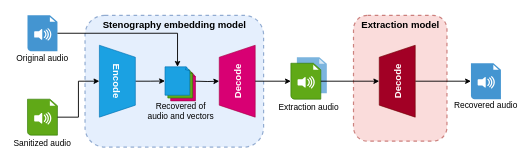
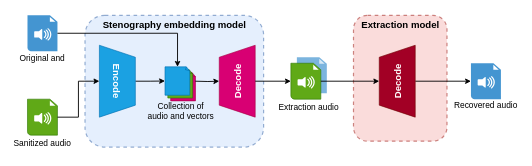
- <mxCell id="9" value="&lt;font style=&quot;font-size: 14px;&quot;&gt;Original audio&lt;/font&gt;" style="text;html=1;strokeColor=none;fillColor=none;align=center;verticalAlign=middle;whiteSpace=wrap;rounded=0;" parent="7" vertex="1"><mxGeometry y="57" width="90" height="30" as="geometry" /></mxCell>
+ <mxCell id="9" value="&lt;font style=&quot;font-size: 14px;&quot;&gt;Original and&lt;/font&gt;" style="text;html=1;strokeColor=none;fillColor=none;align=center;verticalAlign=middle;whiteSpace=wrap;rounded=0;" parent="7" vertex="1"><mxGeometry y="57" width="90" height="30" as="geometry" /></mxCell>
- <mxCell id="19" value="&lt;font style=&quot;font-size: 14px;&quot;&gt;Recovered of &lt;br&gt;audio and vectors&lt;/font&gt;" style="text;html=1;strokeColor=none;fillColor=none;align=center;verticalAlign=middle;whiteSpace=wrap;rounded=0;fontSize=14;" parent="14" vertex="1"><mxGeometry y="58.421" width="165.79" height="31.579" as="geometry" /></mxCell>
+ <mxCell id="19" value="&lt;font style=&quot;font-size: 14px;&quot;&gt;Collection of &lt;br&gt;audio and vectors&lt;/font&gt;" style="text;html=1;strokeColor=none;fillColor=none;align=center;verticalAlign=middle;whiteSpace=wrap;rounded=0;fontSize=14;" parent="14" vertex="1"><mxGeometry y="58.421" width="165.79" height="31.579" as="geometry" /></mxCell>
